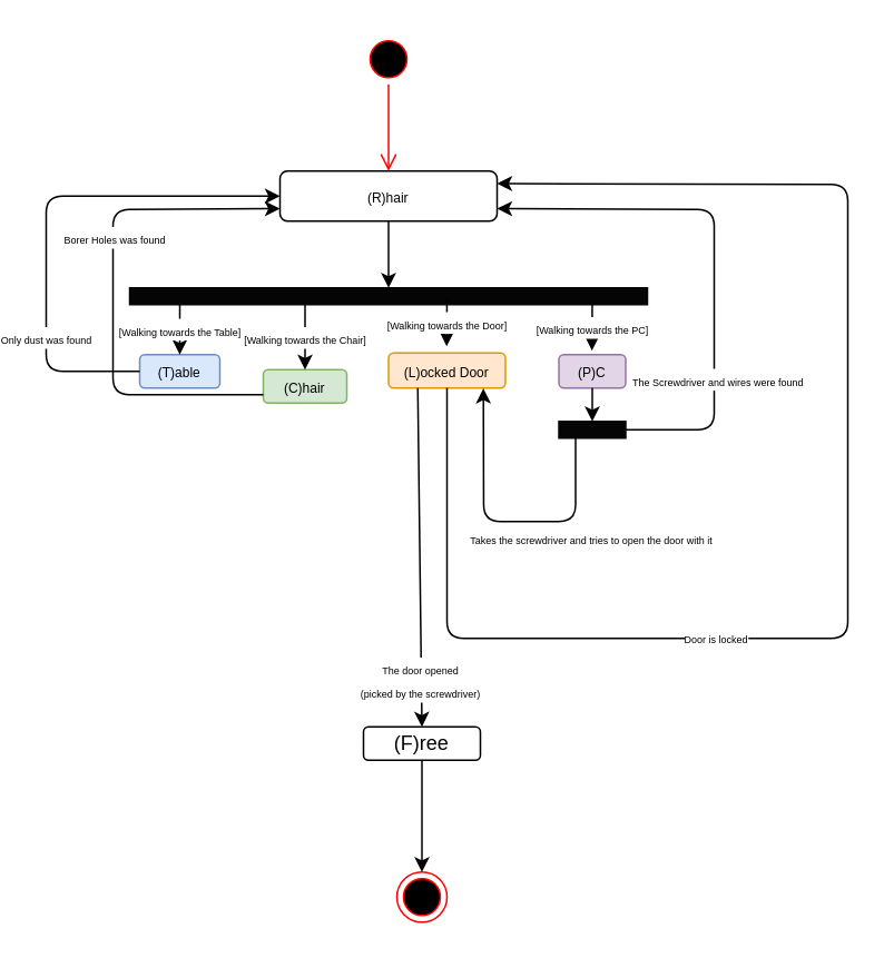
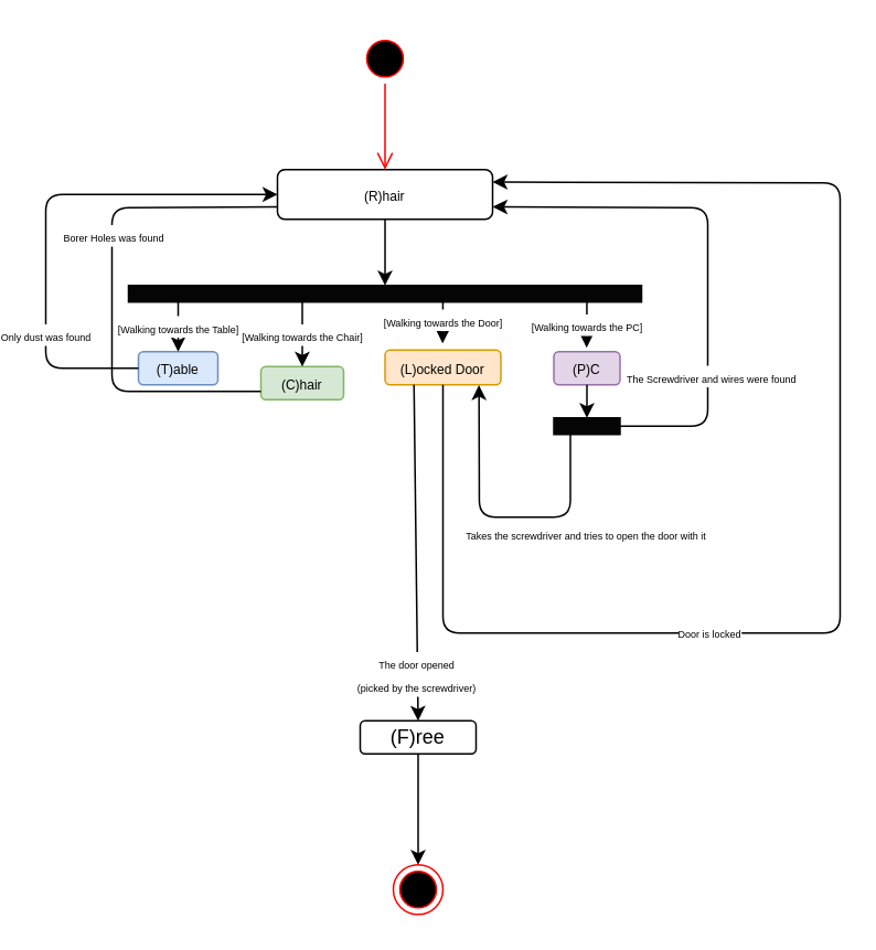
- <mxCell id="15" value="" style="endArrow=classic;html=1;exitX=0;exitY=0.75;exitDx=0;exitDy=0;entryX=0;entryY=0.75;entryDx=0;entryDy=0;" edge="1" parent="1" source="4" target="2"><mxGeometry width="50" height="50" relative="1" as="geometry"><mxPoint x="240" y="232" as="sourcePoint" /><mxPoint x="290" y="182" as="targetPoint" /><Array as="points"><mxPoint x="60" y="236" /><mxPoint x="60" y="182" /><mxPoint x="60" y="125" /></Array></mxGeometry></mxCell>
+ <mxCell id="15" value="" style="endArrow=none;html=1;exitX=0;exitY=0.75;exitDx=0;exitDy=0;entryX=0;entryY=0.75;entryDx=0;entryDy=0;" edge="1" parent="1" source="4" target="2"><mxGeometry width="50" height="50" relative="1" as="geometry"><mxPoint x="240" y="232" as="sourcePoint" /><mxPoint x="290" y="182" as="targetPoint" /><Array as="points"><mxPoint x="60" y="236" /><mxPoint x="60" y="182" /><mxPoint x="60" y="125" /></Array></mxGeometry></mxCell>
